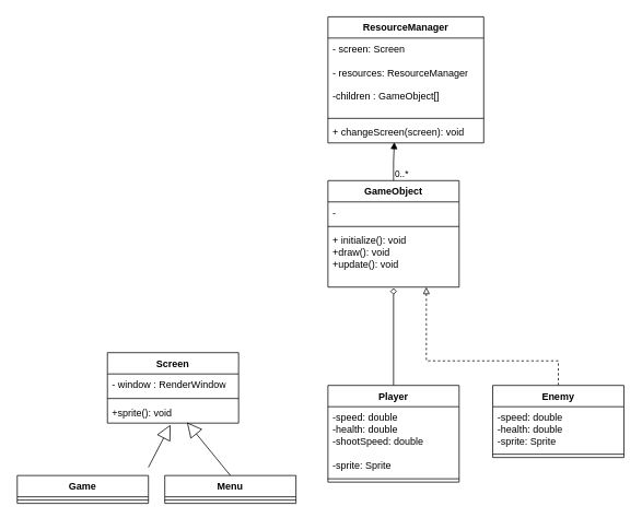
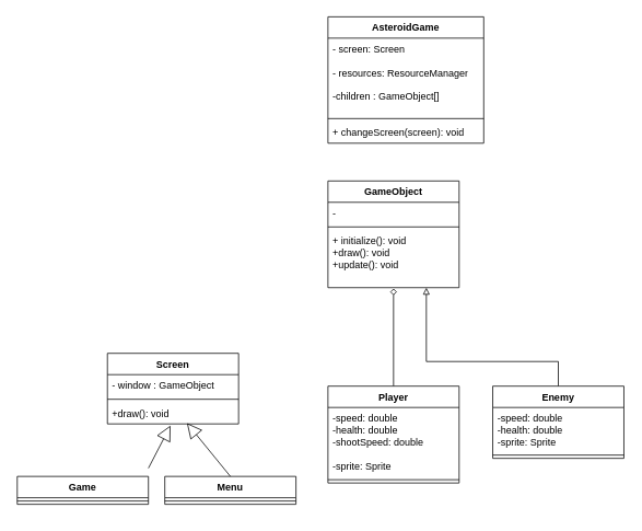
- <mxCell id="2" value="&lt;div&gt;ResourceManager&lt;/div&gt;&lt;div&gt;&lt;br&gt;&lt;/div&gt;" style="swimlane;fontStyle=1;align=center;verticalAlign=top;childLayout=stackLayout;horizontal=1;startSize=26;horizontalStack=0;resizeParent=1;resizeParentMax=0;resizeLast=0;collapsible=1;marginBottom=0;whiteSpace=wrap;html=1;" parent="1" vertex="1"><mxGeometry x="399" y="20" width="190" height="154" as="geometry" /></mxCell>
+ <mxCell id="2" value="&lt;div&gt;AsteroidGame&lt;/div&gt;&lt;div&gt;&lt;br&gt;&lt;/div&gt;" style="swimlane;fontStyle=1;align=center;verticalAlign=top;childLayout=stackLayout;horizontal=1;startSize=26;horizontalStack=0;resizeParent=1;resizeParentMax=0;resizeLast=0;collapsible=1;marginBottom=0;whiteSpace=wrap;html=1;" parent="1" vertex="1"><mxGeometry x="399" y="20" width="190" height="154" as="geometry" /></mxCell>
- <mxCell id="28" value="" style="endArrow=block;endFill=1;html=1;edgeStyle=orthogonalEdgeStyle;align=left;verticalAlign=top;rounded=0;exitX=0.5;exitY=0;exitDx=0;exitDy=0;entryX=0.426;entryY=0.962;entryDx=0;entryDy=0;entryPerimeter=0;" parent="1" source="16" target="5" edge="1"><mxGeometry x="-1" relative="1" as="geometry"><mxPoint x="640" y="240" as="sourcePoint" /><mxPoint x="800" y="240" as="targetPoint" /></mxGeometry></mxCell>
- <mxCell id="29" value="&lt;div&gt;0..*&lt;/div&gt;" style="edgeLabel;resizable=0;html=1;align=left;verticalAlign=bottom;" parent="28" connectable="0" vertex="1"><mxGeometry x="-1" relative="1" as="geometry" /></mxCell>
- <mxCell id="24" style="edgeStyle=orthogonalEdgeStyle;rounded=0;orthogonalLoop=1;jettySize=auto;html=1;entryX=0.75;entryY=1;entryDx=0;entryDy=0;endArrow=block;endFill=0;dashed=1;" parent="1" source="25" target="16" edge="1"><mxGeometry relative="1" as="geometry"><Array as="points"><mxPoint x="680" y="440" /><mxPoint x="519" y="440" /></Array></mxGeometry></mxCell>
+ <mxCell id="24" style="edgeStyle=orthogonalEdgeStyle;rounded=0;orthogonalLoop=1;jettySize=auto;html=1;entryX=0.75;entryY=1;entryDx=0;entryDy=0;endArrow=block;endFill=0;" parent="1" source="25" target="16" edge="1"><mxGeometry relative="1" as="geometry"><Array as="points"><mxPoint x="680" y="440" /><mxPoint x="519" y="440" /></Array></mxGeometry></mxCell>
- <mxCell id="7" value="- window : RenderWindow" style="text;strokeColor=none;fillColor=none;align=left;verticalAlign=top;spacingLeft=4;spacingRight=4;overflow=hidden;rotatable=0;points=[[0,0.5],[1,0.5]];portConstraint=eastwest;whiteSpace=wrap;html=1;" parent="6" vertex="1"><mxGeometry y="26" width="160" height="26" as="geometry" /></mxCell>
+ <mxCell id="7" value="- window : GameObject" style="text;strokeColor=none;fillColor=none;align=left;verticalAlign=top;spacingLeft=4;spacingRight=4;overflow=hidden;rotatable=0;points=[[0,0.5],[1,0.5]];portConstraint=eastwest;whiteSpace=wrap;html=1;" parent="6" vertex="1"><mxGeometry y="26" width="160" height="26" as="geometry" /></mxCell>
- <mxCell id="9" value="+sprite(): void" style="text;strokeColor=none;fillColor=none;align=left;verticalAlign=top;spacingLeft=4;spacingRight=4;overflow=hidden;rotatable=0;points=[[0,0.5],[1,0.5]];portConstraint=eastwest;whiteSpace=wrap;html=1;" parent="6" vertex="1"><mxGeometry y="60" width="160" height="26" as="geometry" /></mxCell>
+ <mxCell id="9" value="+draw(): void" style="text;strokeColor=none;fillColor=none;align=left;verticalAlign=top;spacingLeft=4;spacingRight=4;overflow=hidden;rotatable=0;points=[[0,0.5],[1,0.5]];portConstraint=eastwest;whiteSpace=wrap;html=1;" parent="6" vertex="1"><mxGeometry y="60" width="160" height="26" as="geometry" /></mxCell>
